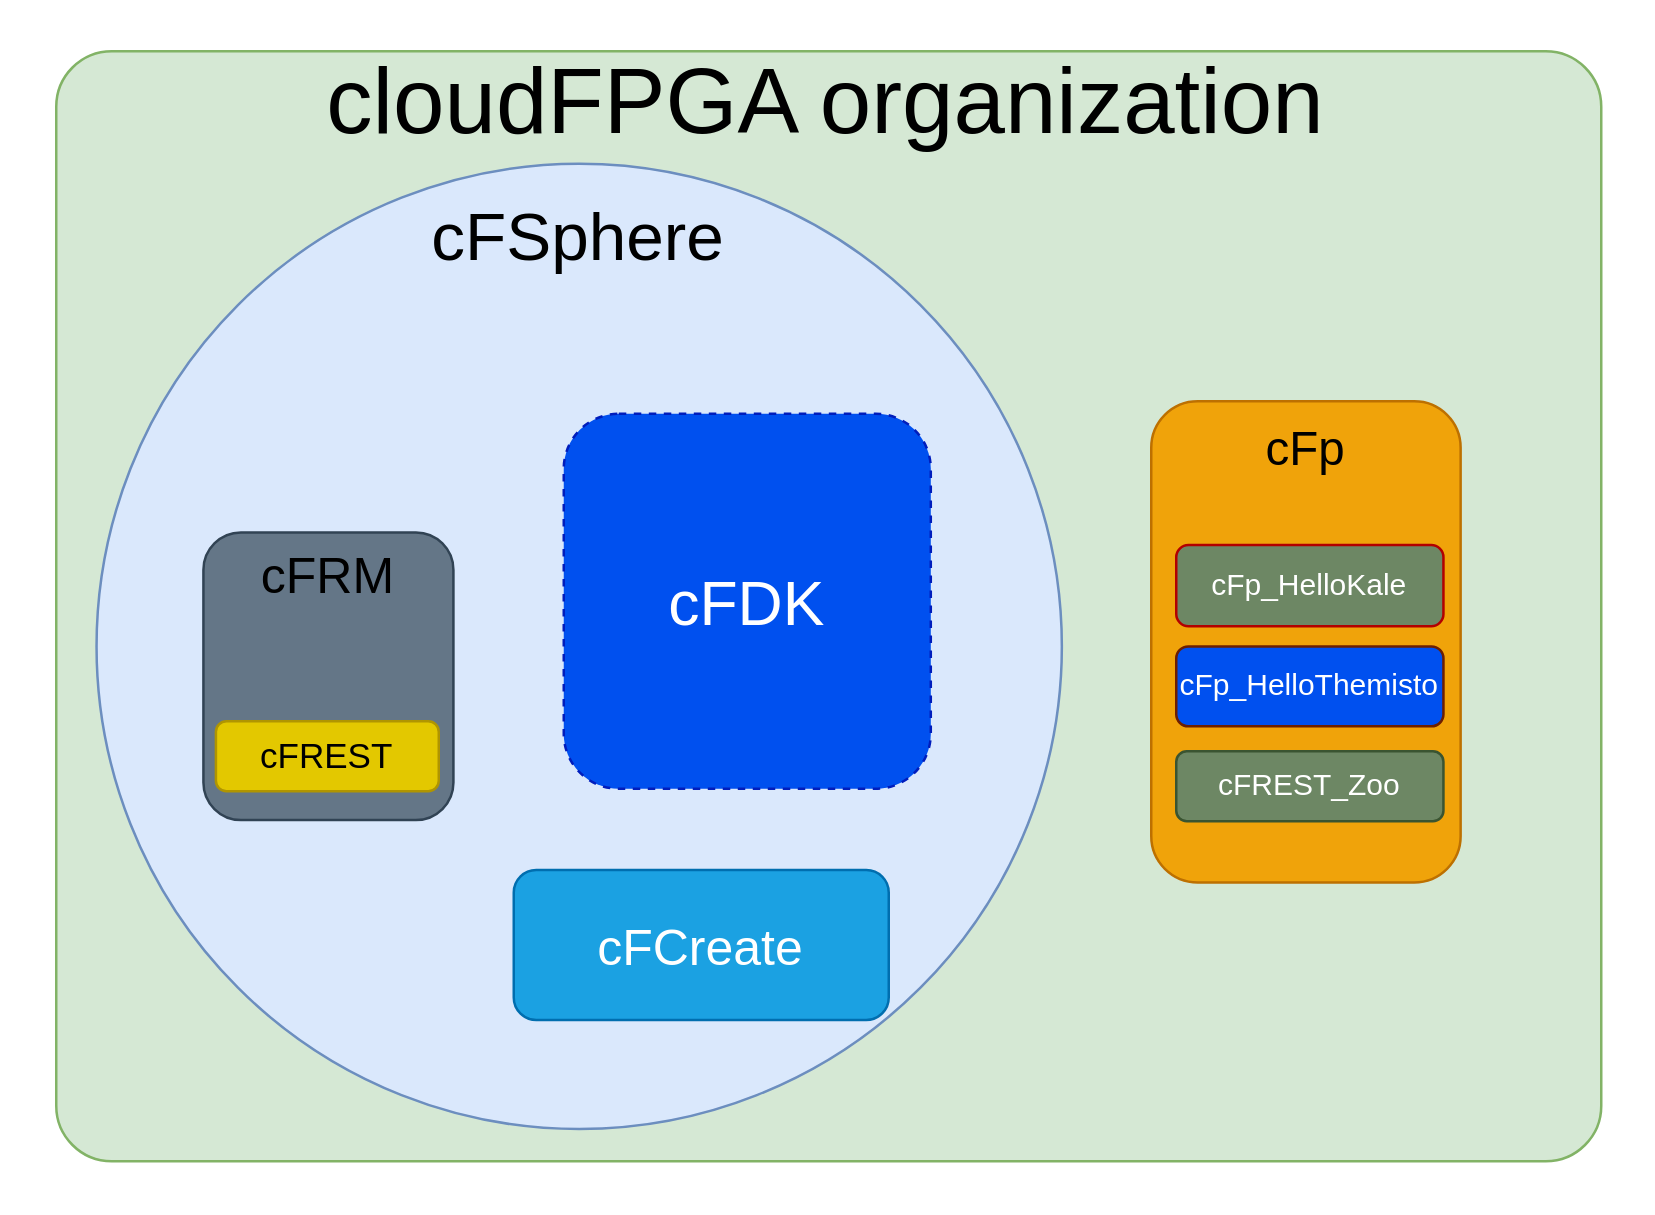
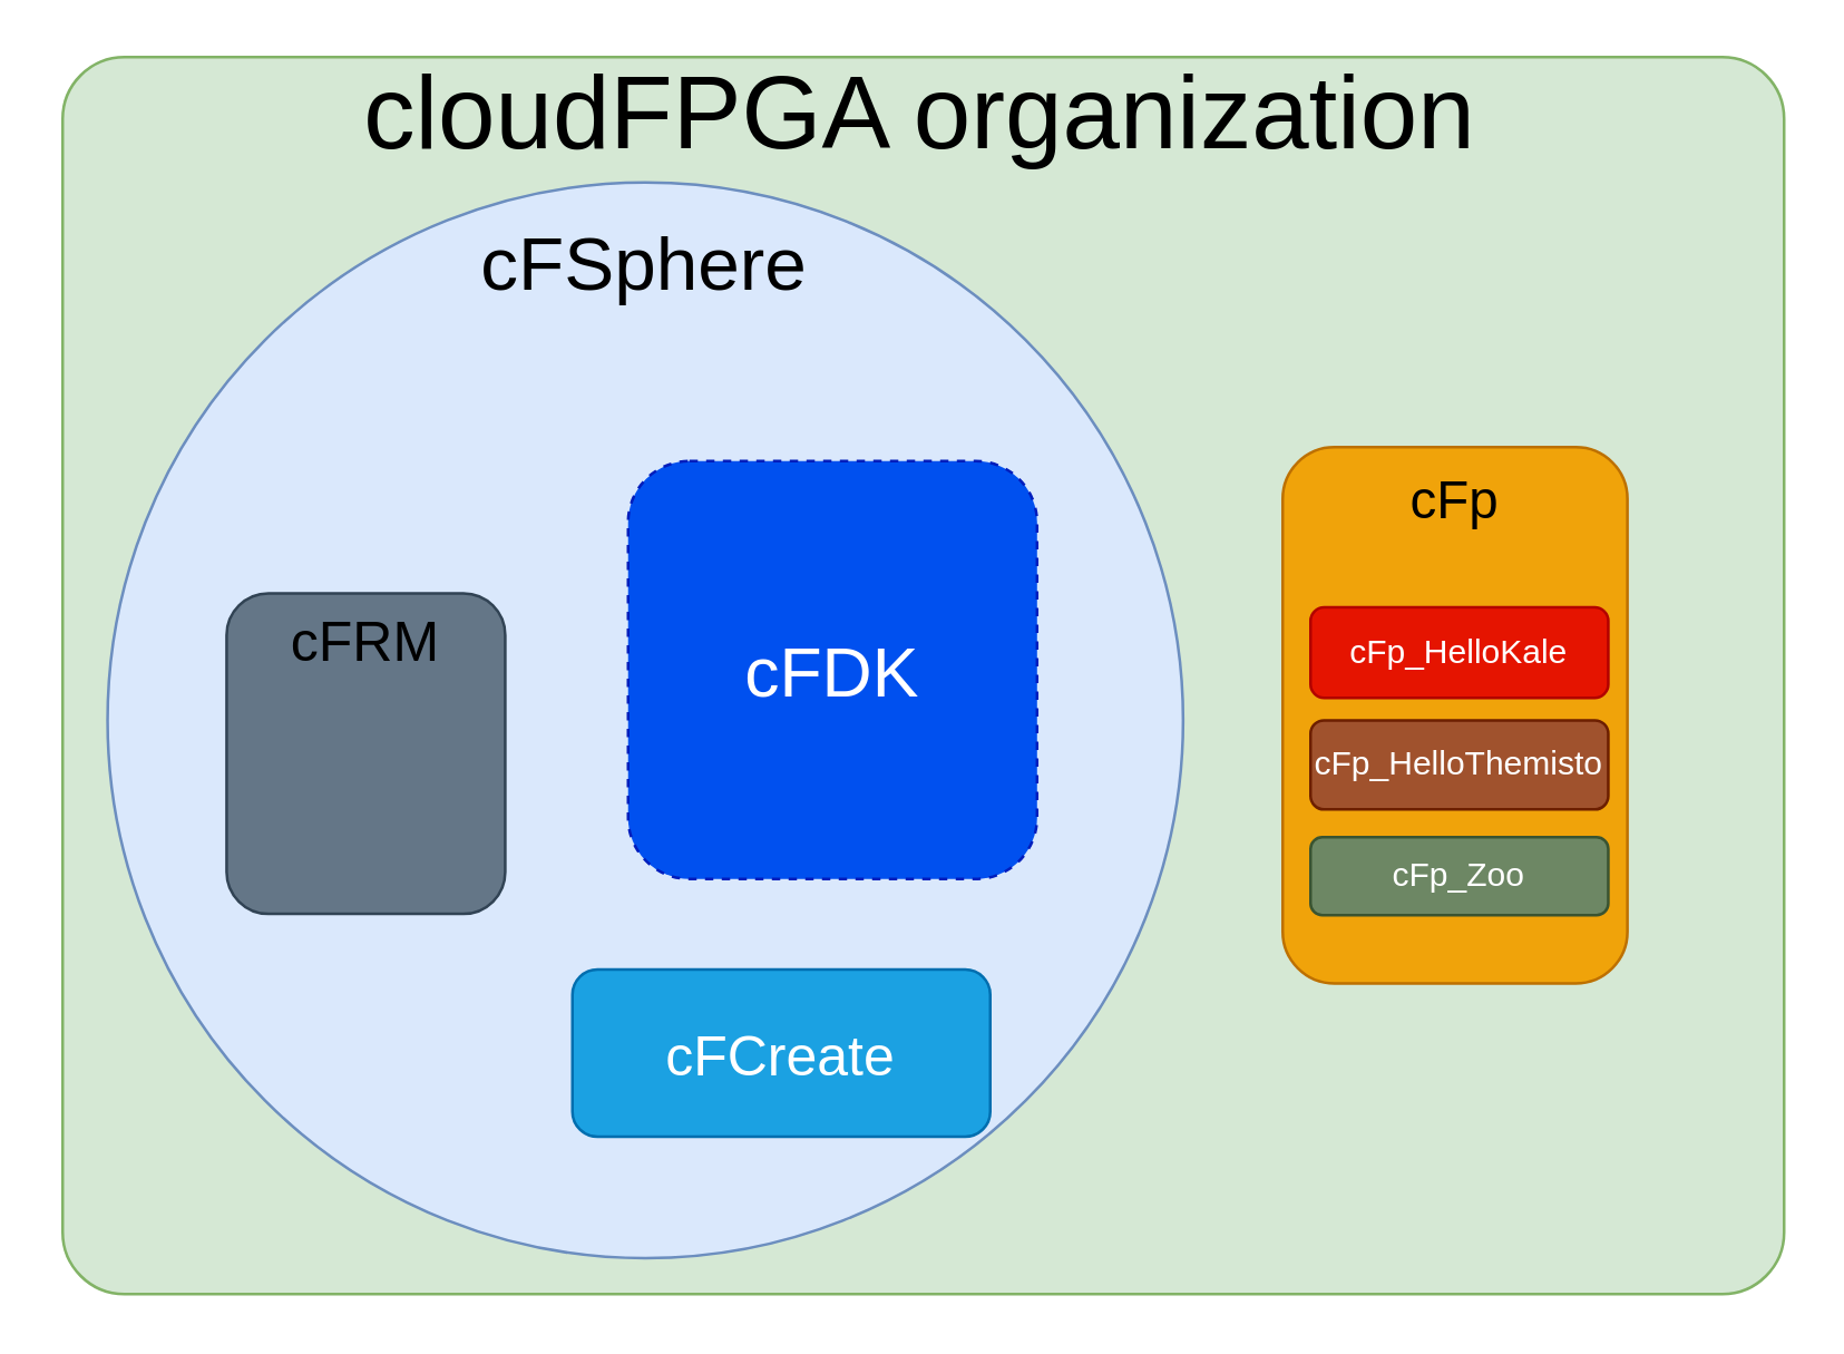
- <mxCell id="6" value="cFp_HelloKale" style="rounded=1;whiteSpace=wrap;html=1;fontSize=12;fillColor=#6d8764;fontColor=#ffffff;strokeColor=#B20000;" parent="1" vertex="1"><mxGeometry x="470" y="217.5" width="106.88" height="32.5" as="geometry" /></mxCell>
+ <mxCell id="6" value="cFp_HelloKale" style="rounded=1;whiteSpace=wrap;html=1;fontSize=12;fillColor=#e51400;fontColor=#ffffff;strokeColor=#B20000;" parent="1" vertex="1"><mxGeometry x="470" y="217.5" width="106.88" height="32.5" as="geometry" /></mxCell>
- <mxCell id="7" value="cFp_HelloThemisto" style="rounded=1;whiteSpace=wrap;html=1;fontSize=12;fillColor=#0050ef;fontColor=#ffffff;strokeColor=#6D1F00;" parent="1" vertex="1"><mxGeometry x="470" y="258.06" width="106.88" height="31.94" as="geometry" /></mxCell>
+ <mxCell id="7" value="cFp_HelloThemisto" style="rounded=1;whiteSpace=wrap;html=1;fontSize=12;fillColor=#a0522d;fontColor=#ffffff;strokeColor=#6D1F00;" parent="1" vertex="1"><mxGeometry x="470" y="258.06" width="106.88" height="31.94" as="geometry" /></mxCell>
- <mxCell id="13" value="cFREST" style="rounded=1;whiteSpace=wrap;html=1;fontSize=14;fillColor=#e3c800;fontColor=#000000;strokeColor=#B09500;" parent="1" vertex="1"><mxGeometry x="85.87" y="288" width="89.13" height="28" as="geometry" /></mxCell>
- <mxCell id="8" value="cFREST_Zoo" style="rounded=1;whiteSpace=wrap;html=1;fontSize=12;fillColor=#6d8764;fontColor=#ffffff;strokeColor=#3A5431;" parent="1" vertex="1"><mxGeometry x="470" y="300" width="106.88" height="28" as="geometry" /></mxCell>
+ <mxCell id="8" value="cFp_Zoo" style="rounded=1;whiteSpace=wrap;html=1;fontSize=12;fillColor=#6d8764;fontColor=#ffffff;strokeColor=#3A5431;" parent="1" vertex="1"><mxGeometry x="470" y="300" width="106.88" height="28" as="geometry" /></mxCell>
